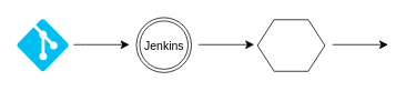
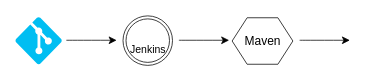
- <mxCell id="5" value="&lt;font style=&quot;font-size: 14px;&quot;&gt;Jenkins&lt;/font&gt;" style="text;html=1;align=center;verticalAlign=middle;whiteSpace=wrap;rounded=0;fontSize=16;" vertex="1" parent="1"><mxGeometry x="172.75" y="35.25" width="47.5" height="36.5" as="geometry" /></mxCell>
+ <mxCell id="5" value="&lt;font style=&quot;font-size: 14px;&quot;&gt;Jenkins&lt;/font&gt;" style="text;html=1;align=center;verticalAlign=middle;whiteSpace=wrap;rounded=0;fontSize=16;" vertex="1" parent="1"><mxGeometry x="172.75" y="45.25" width="47.5" height="36.5" as="geometry" /></mxCell>
+ <mxCell id="8" value="Maven" style="text;html=1;align=center;verticalAlign=middle;whiteSpace=wrap;rounded=0;fontSize=16;" vertex="1" parent="1"><mxGeometry x="319.5" y="39" width="60" height="30" as="geometry" /></mxCell>
